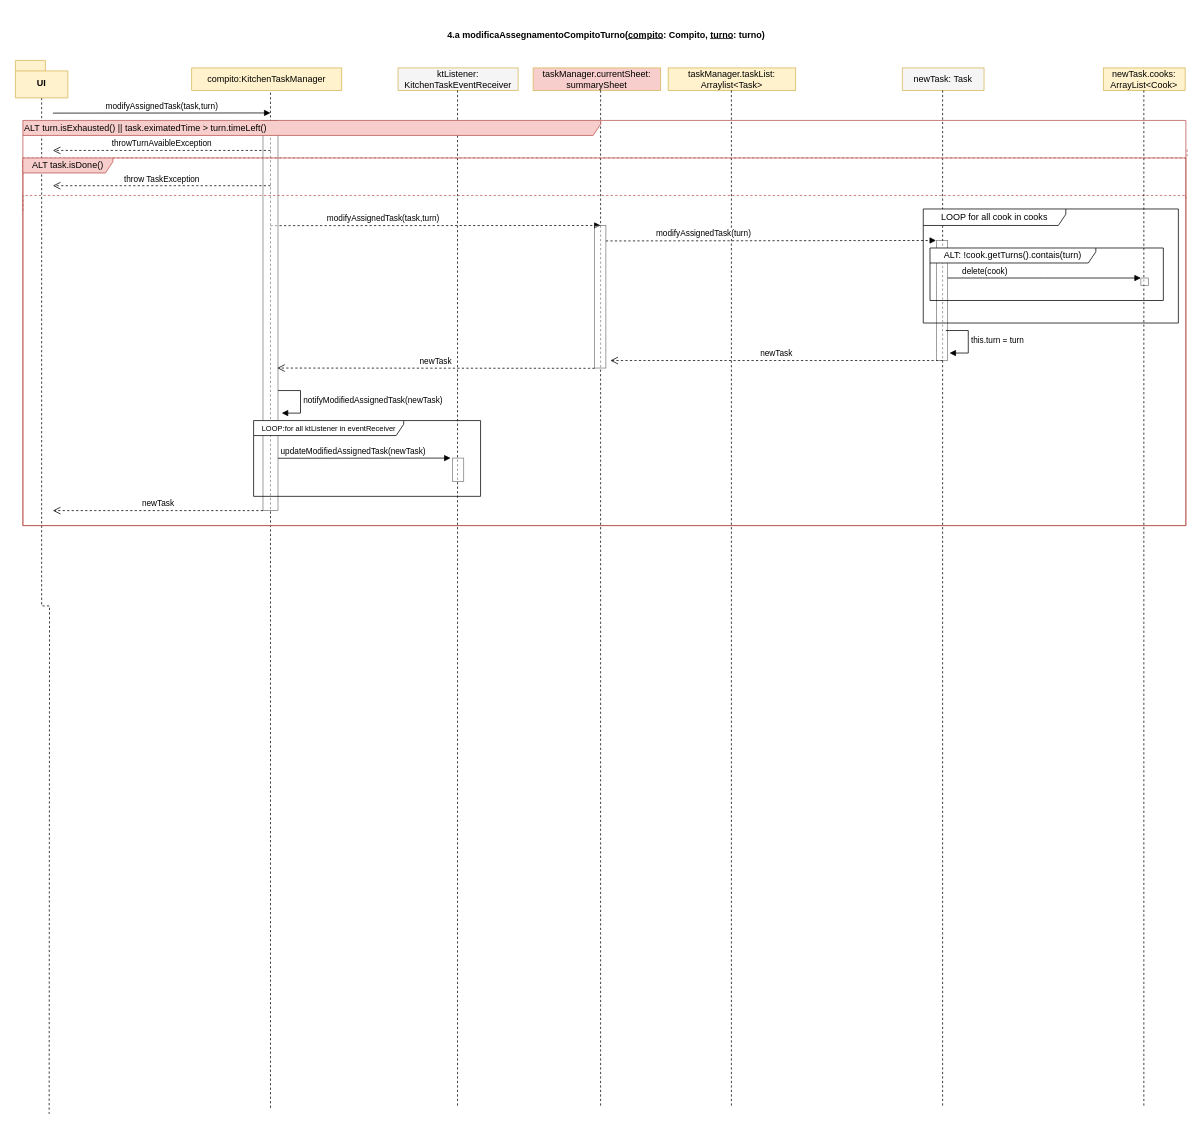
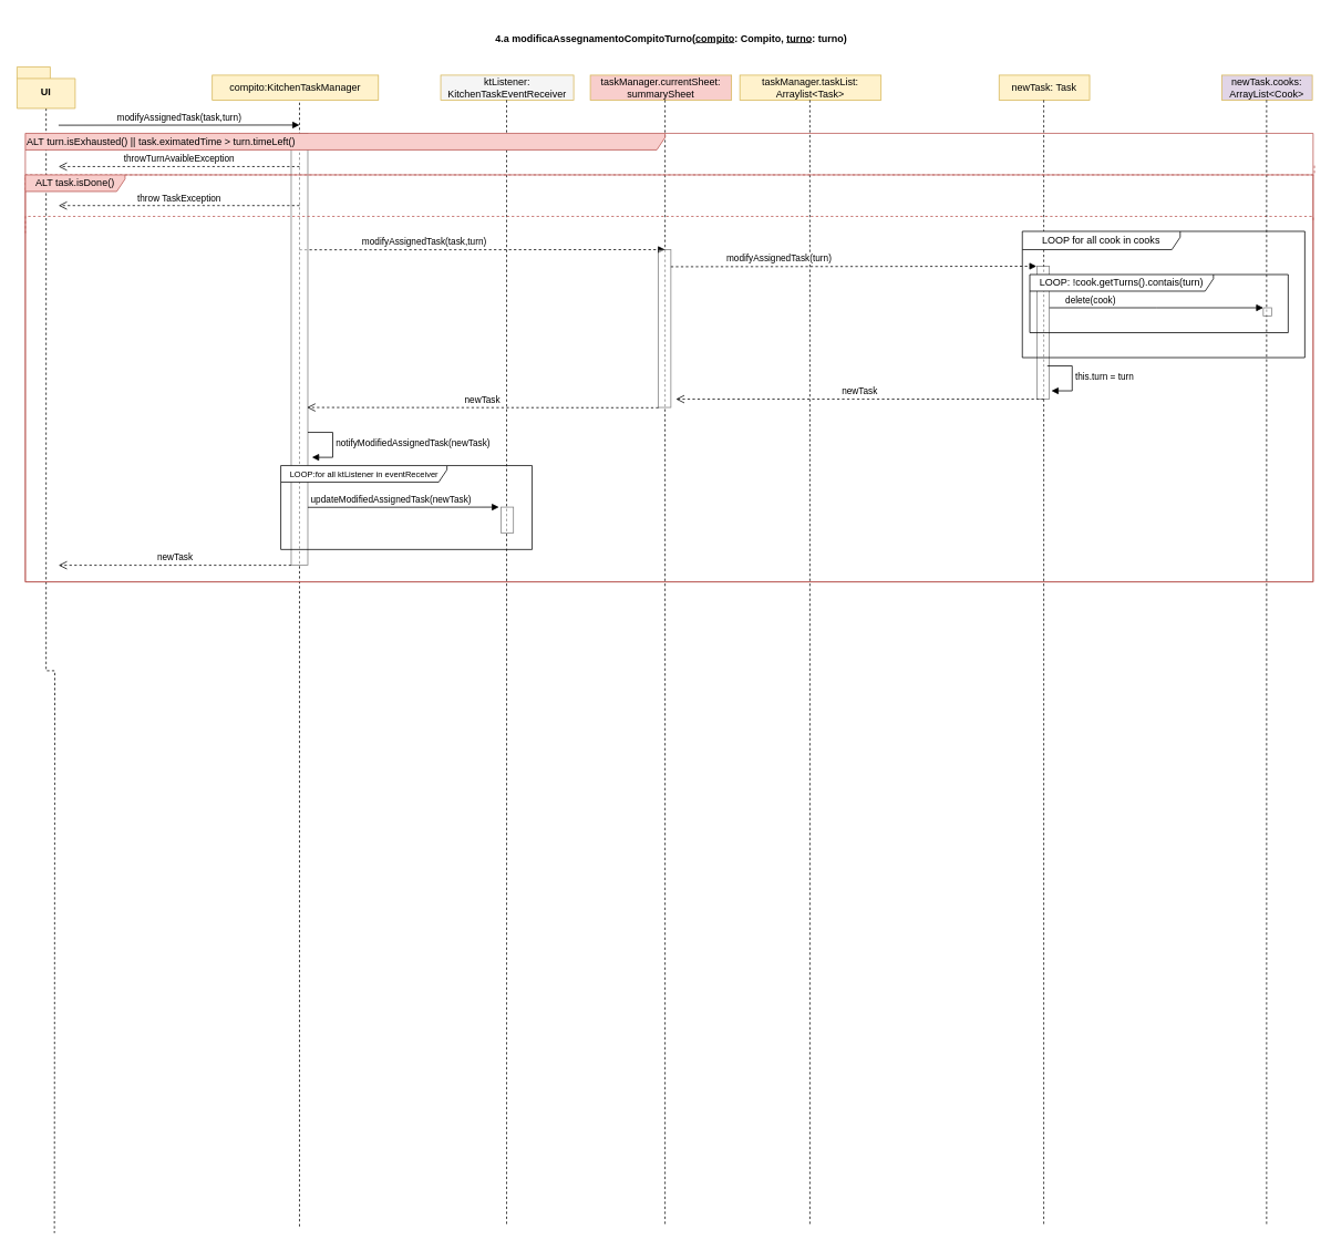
- <mxCell id="8" value="newTask: Task" style="html=1;whiteSpace=wrap;fillColor=#f5f5f5;strokeColor=#d6b656;" parent="1" vertex="1"><mxGeometry x="1202" y="90" width="109" height="30" as="geometry" /></mxCell>
+ <mxCell id="8" value="newTask: Task" style="html=1;whiteSpace=wrap;fillColor=#fff2cc;strokeColor=#d6b656;" parent="1" vertex="1"><mxGeometry x="1202" y="90" width="109" height="30" as="geometry" /></mxCell>
- <mxCell id="31" value="newTask.cooks: ArrayList&amp;lt;Cook&amp;gt;" style="html=1;whiteSpace=wrap;fillColor=#fff2cc;strokeColor=#d6b656;" parent="1" vertex="1"><mxGeometry x="1470" y="90" width="109" height="30" as="geometry" /></mxCell>
+ <mxCell id="31" value="newTask.cooks: ArrayList&amp;lt;Cook&amp;gt;" style="html=1;whiteSpace=wrap;fillColor=#e1d5e7;strokeColor=#d6b656;" parent="1" vertex="1"><mxGeometry x="1470" y="90" width="109" height="30" as="geometry" /></mxCell>
- <mxCell id="39" value="ALT: !cook.getTurns().contais(turn)" style="shape=umlFrame;whiteSpace=wrap;html=1;pointerEvents=0;width=221;height=20;" parent="1" vertex="1"><mxGeometry x="1239" y="330" width="311" height="70" as="geometry" /></mxCell>
+ <mxCell id="39" value="LOOP: !cook.getTurns().contais(turn)" style="shape=umlFrame;whiteSpace=wrap;html=1;pointerEvents=0;width=221;height=20;" parent="1" vertex="1"><mxGeometry x="1239" y="330" width="311" height="70" as="geometry" /></mxCell>
